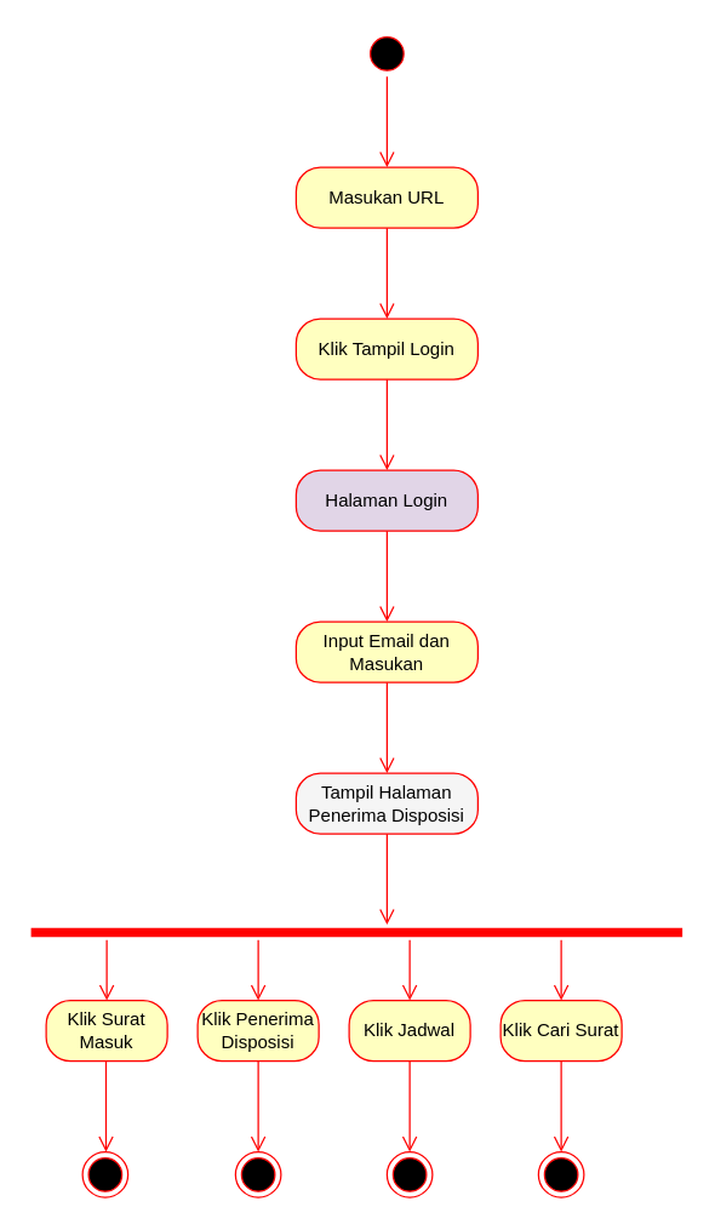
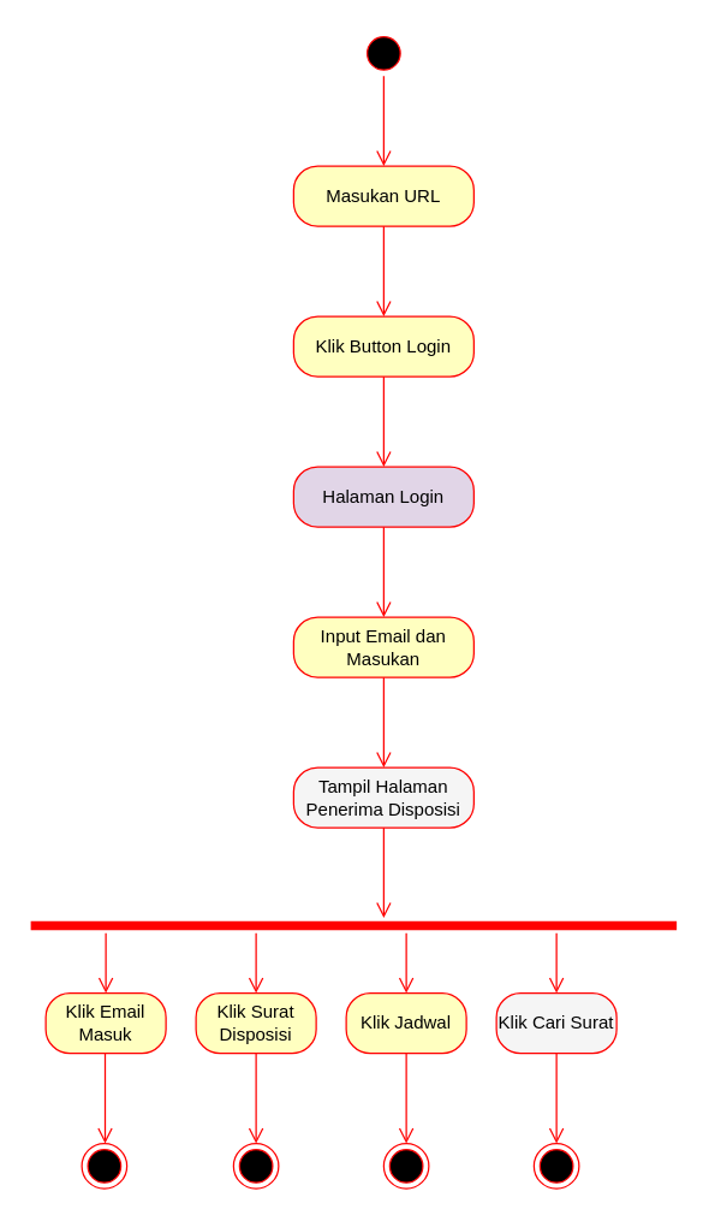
- <mxCell id="6" value="Klik Tampil Login" style="rounded=1;whiteSpace=wrap;html=1;arcSize=40;fontColor=#000000;fillColor=#ffffc0;strokeColor=#ff0000;" vertex="1" parent="1"><mxGeometry x="195" y="210" width="120" height="40" as="geometry" /></mxCell>
+ <mxCell id="6" value="Klik Button Login" style="rounded=1;whiteSpace=wrap;html=1;arcSize=40;fontColor=#000000;fillColor=#ffffc0;strokeColor=#ff0000;" vertex="1" parent="1"><mxGeometry x="195" y="210" width="120" height="40" as="geometry" /></mxCell>
- <mxCell id="16" value="Klik Surat Masuk" style="rounded=1;whiteSpace=wrap;html=1;arcSize=40;fontColor=#000000;fillColor=#ffffc0;strokeColor=#ff0000;" vertex="1" parent="1"><mxGeometry x="30" y="660" width="80" height="40" as="geometry" /></mxCell>
+ <mxCell id="16" value="Klik Email Masuk" style="rounded=1;whiteSpace=wrap;html=1;arcSize=40;fontColor=#000000;fillColor=#ffffc0;strokeColor=#ff0000;" vertex="1" parent="1"><mxGeometry x="30" y="660" width="80" height="40" as="geometry" /></mxCell>
- <mxCell id="18" value="Klik Penerima Disposisi" style="rounded=1;whiteSpace=wrap;html=1;arcSize=40;fontColor=#000000;fillColor=#ffffc0;strokeColor=#ff0000;" vertex="1" parent="1"><mxGeometry x="130" y="660" width="80" height="40" as="geometry" /></mxCell>
+ <mxCell id="18" value="Klik Surat Disposisi" style="rounded=1;whiteSpace=wrap;html=1;arcSize=40;fontColor=#000000;fillColor=#ffffc0;strokeColor=#ff0000;" vertex="1" parent="1"><mxGeometry x="130" y="660" width="80" height="40" as="geometry" /></mxCell>
- <mxCell id="24" value="Klik Cari Surat" style="rounded=1;whiteSpace=wrap;html=1;arcSize=40;fontColor=#000000;fillColor=#ffffc0;strokeColor=#ff0000;" vertex="1" parent="1"><mxGeometry x="330" y="660" width="80" height="40" as="geometry" /></mxCell>
+ <mxCell id="24" value="Klik Cari Surat" style="rounded=1;whiteSpace=wrap;html=1;arcSize=40;fontColor=#000000;fillColor=#f5f5f5;strokeColor=#ff0000;" vertex="1" parent="1"><mxGeometry x="330" y="660" width="80" height="40" as="geometry" /></mxCell>
